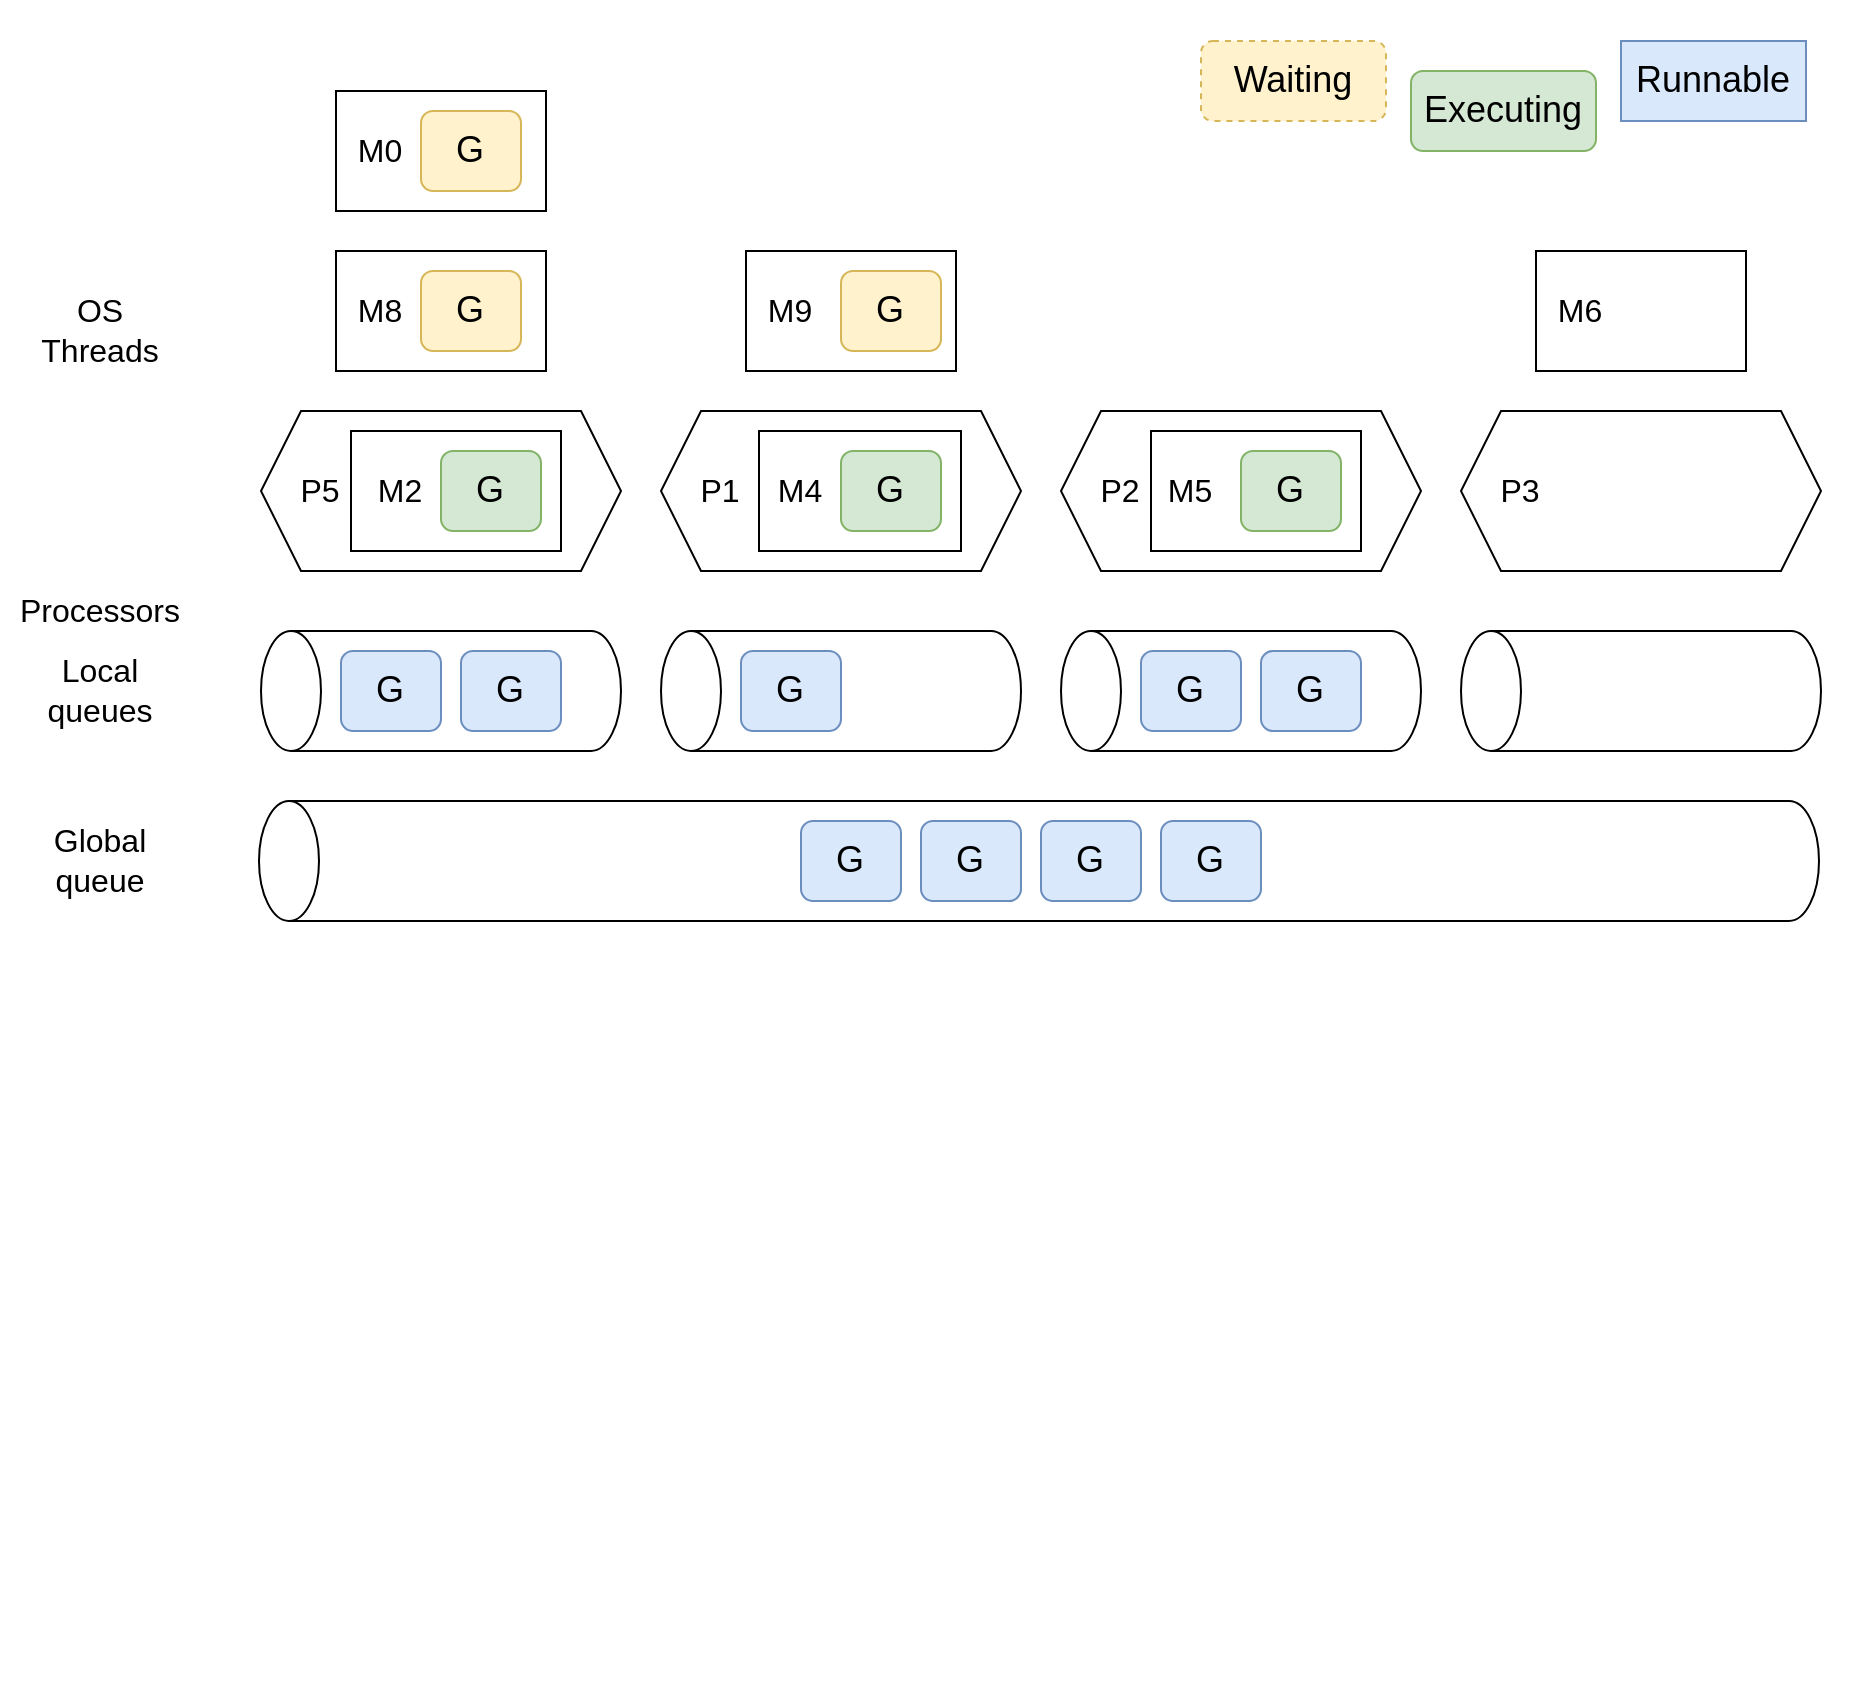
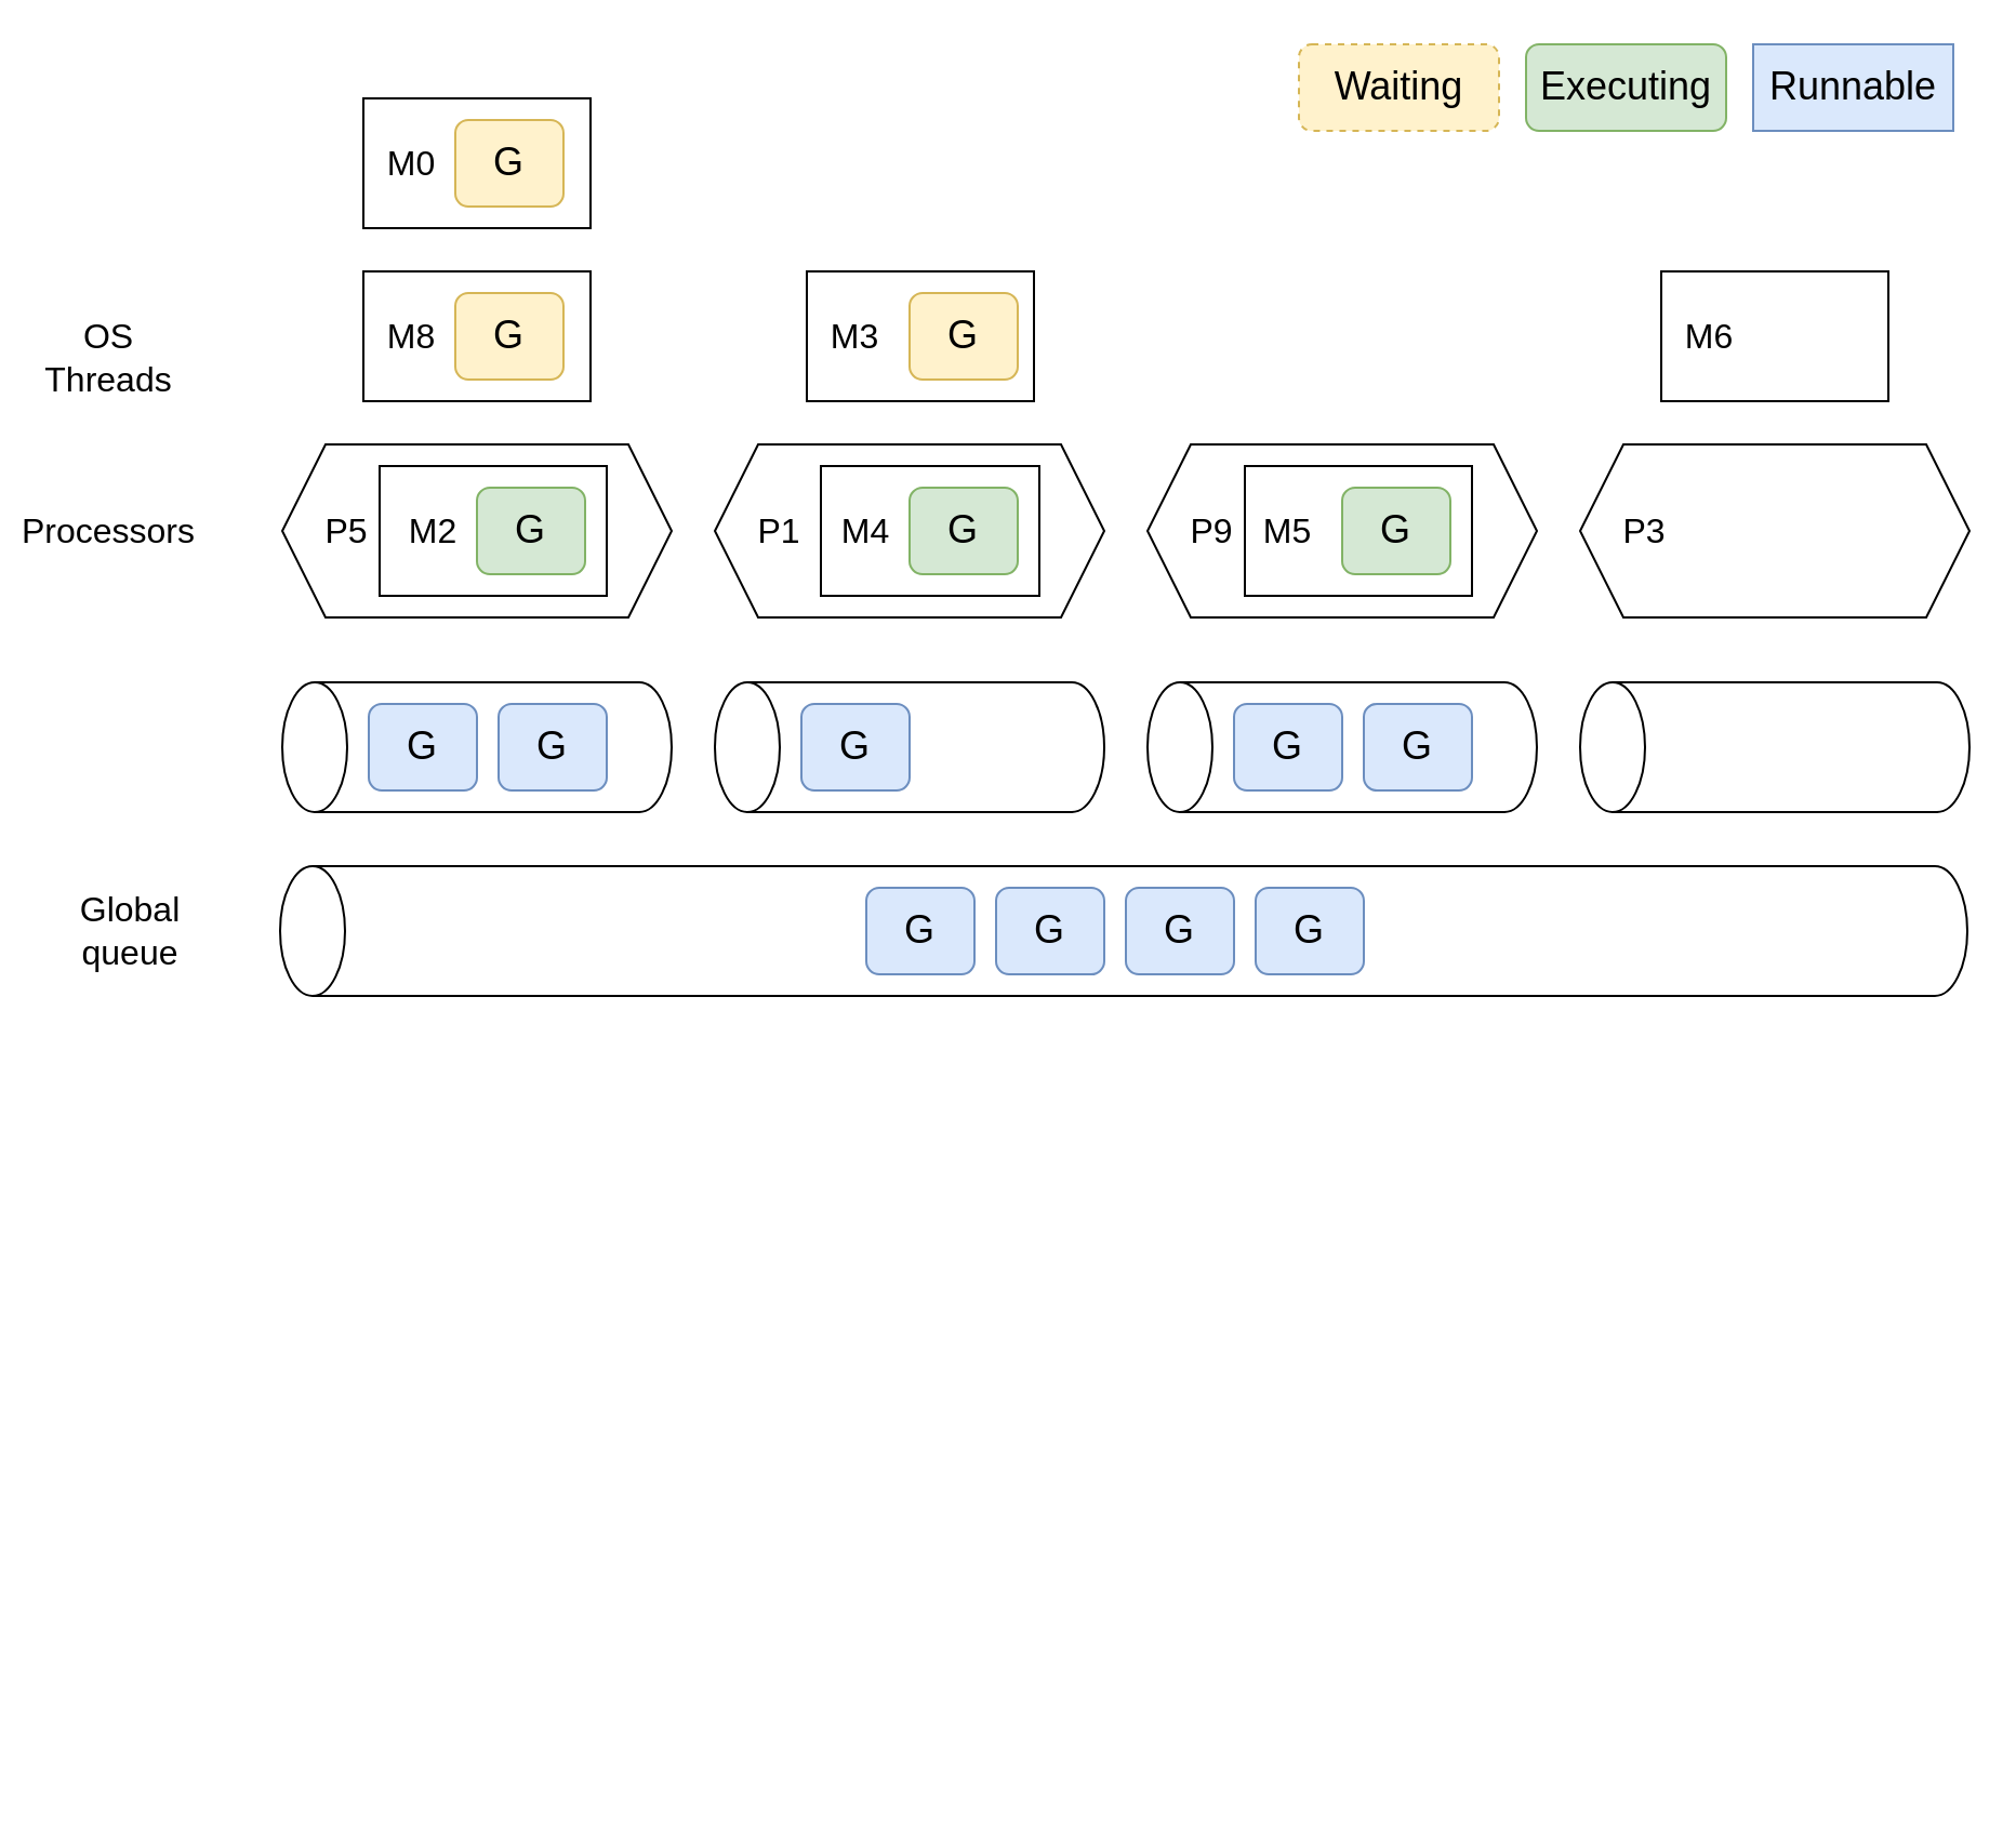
- <mxCell id="49" value="&lt;font style=&quot;font-size: 18px;&quot;&gt;Executing&lt;/font&gt;" style="rounded=1;whiteSpace=wrap;html=1;fillColor=#d5e8d4;strokeColor=#82b366;" vertex="1" parent="1"><mxGeometry x="705" y="35" width="92.5" height="40" as="geometry" /></mxCell>
+ <mxCell id="49" value="&lt;font style=&quot;font-size: 18px;&quot;&gt;Executing&lt;/font&gt;" style="rounded=1;whiteSpace=wrap;html=1;fillColor=#d5e8d4;strokeColor=#82b366;" vertex="1" parent="1"><mxGeometry x="705" y="20" width="92.5" height="40" as="geometry" /></mxCell>
- <mxCell id="45" value="M9" style="text;strokeColor=none;fillColor=none;html=1;align=center;verticalAlign=middle;whiteSpace=wrap;rounded=0;fontSize=16;" vertex="1" parent="1"><mxGeometry x="365" y="140" width="60" height="30" as="geometry" /></mxCell>
+ <mxCell id="45" value="M3" style="text;strokeColor=none;fillColor=none;html=1;align=center;verticalAlign=middle;whiteSpace=wrap;rounded=0;fontSize=16;" vertex="1" parent="1"><mxGeometry x="365" y="140" width="60" height="30" as="geometry" /></mxCell>
- <mxCell id="25" value="P2" style="text;strokeColor=none;fillColor=none;html=1;align=center;verticalAlign=middle;whiteSpace=wrap;rounded=0;fontSize=16;" vertex="1" parent="1"><mxGeometry x="530" y="230" width="60" height="30" as="geometry" /></mxCell>
+ <mxCell id="25" value="P9" style="text;strokeColor=none;fillColor=none;html=1;align=center;verticalAlign=middle;whiteSpace=wrap;rounded=0;fontSize=16;" vertex="1" parent="1"><mxGeometry x="530" y="230" width="60" height="30" as="geometry" /></mxCell>
- <mxCell id="13" value="Processors" style="text;strokeColor=none;fillColor=none;html=1;align=center;verticalAlign=middle;whiteSpace=wrap;rounded=0;fontSize=16;" vertex="1" parent="1"><mxGeometry x="20" y="290" width="60" height="30" as="geometry" /></mxCell>
+ <mxCell id="13" value="Processors" style="text;strokeColor=none;fillColor=none;html=1;align=center;verticalAlign=middle;whiteSpace=wrap;rounded=0;fontSize=16;" vertex="1" parent="1"><mxGeometry x="20" y="230" width="60" height="30" as="geometry" /></mxCell>
- <mxCell id="12" value="Local queues" style="text;strokeColor=none;fillColor=none;html=1;align=center;verticalAlign=middle;whiteSpace=wrap;rounded=0;fontSize=16;" vertex="1" parent="1"><mxGeometry x="20" y="330" width="60" height="30" as="geometry" /></mxCell>
- <mxCell id="11" value="Global queue" style="text;strokeColor=none;fillColor=none;html=1;align=center;verticalAlign=middle;whiteSpace=wrap;rounded=0;fontSize=16;" vertex="1" parent="1"><mxGeometry x="20" y="415" width="60" height="30" as="geometry" /></mxCell>
+ <mxCell id="11" value="Global queue" style="text;strokeColor=none;fillColor=none;html=1;align=center;verticalAlign=middle;whiteSpace=wrap;rounded=0;fontSize=16;" vertex="1" parent="1"><mxGeometry x="30" y="415" width="60" height="30" as="geometry" /></mxCell>
